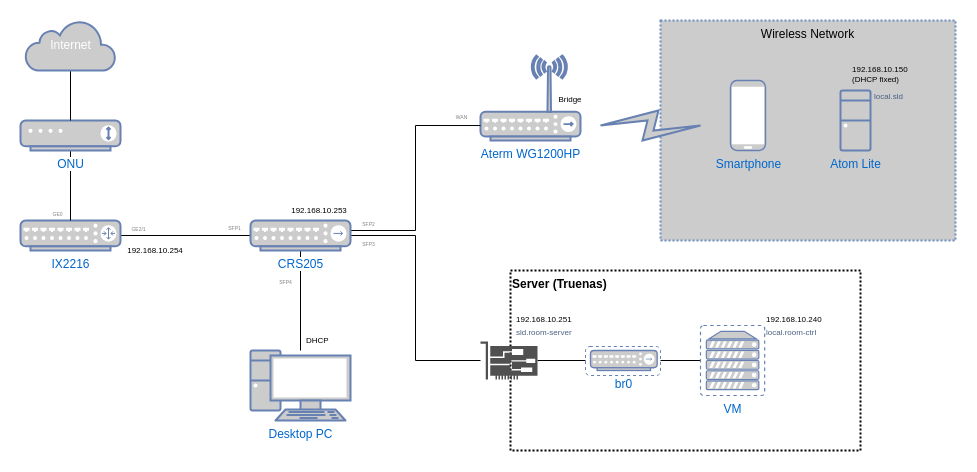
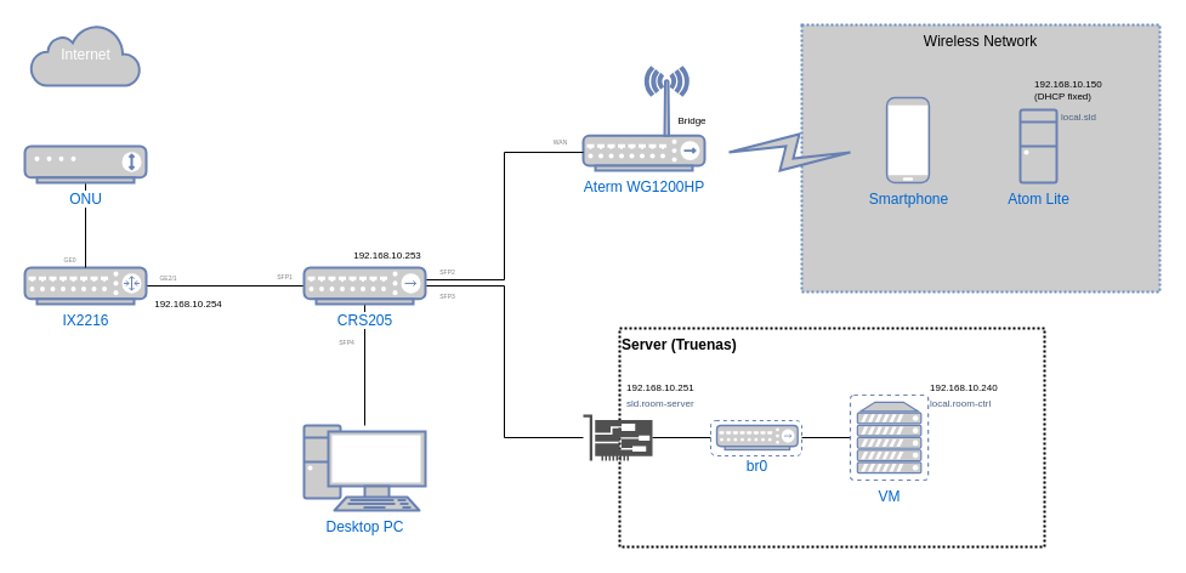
- <mxCell id="16" style="edgeStyle=orthogonalEdgeStyle;rounded=0;orthogonalLoop=1;jettySize=auto;html=1;endArrow=none;endFill=0;" parent="1" source="17" target="14" edge="1"><mxGeometry relative="1" as="geometry" /></mxCell>
- <mxCell id="33" value="DHCP" style="text;html=1;strokeColor=none;fillColor=none;align=left;verticalAlign=middle;whiteSpace=wrap;rounded=0;fontSize=8;fontFamily=Helvetica;fontColor=#000000;" parent="1" vertex="1"><mxGeometry x="304" y="330" width="70" height="20" as="geometry" /></mxCell>
